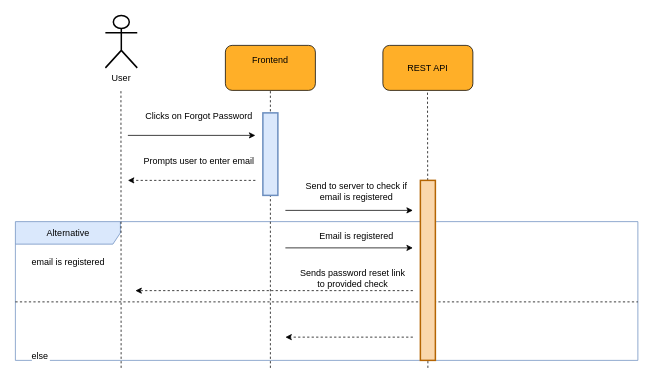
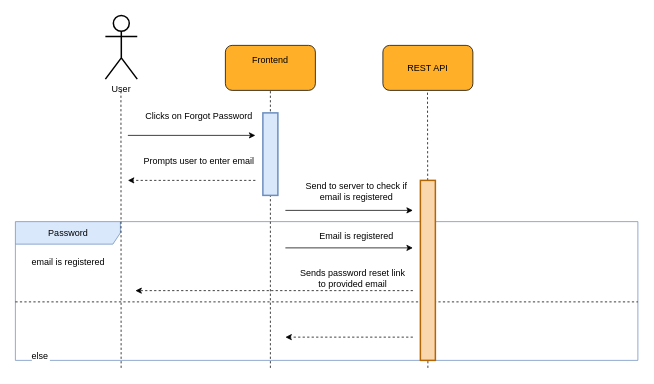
- <mxCell id="17" value="User" style="shape=umlActor;verticalLabelPosition=bottom;verticalAlign=top;html=1;outlineConnect=0;rounded=1;strokeWidth=2;fontSize=12;" vertex="1" parent="1"><mxGeometry x="140" y="20" width="42.5" height="70" as="geometry" /></mxCell>
+ <mxCell id="17" value="User" style="shape=umlActor;verticalLabelPosition=bottom;verticalAlign=top;html=1;outlineConnect=0;rounded=1;strokeWidth=2;fontSize=12;" vertex="1" parent="1"><mxGeometry x="140" y="20" width="42.5" height="85" as="geometry" /></mxCell>
- <mxCell id="2" value="Alternative" style="shape=umlFrame;tabWidth=110;tabHeight=30;tabPosition=left;html=1;boundedLbl=1;labelInHeader=1;width=140;height=30;fillColor=#dae8fc;fontSize=12;strokeWidth=1;strokeColor=#6c8ebf;" vertex="1" parent="1"><mxGeometry x="20" y="295" width="830" height="185" as="geometry" /></mxCell>
+ <mxCell id="2" value="Password" style="shape=umlFrame;tabWidth=110;tabHeight=30;tabPosition=left;html=1;boundedLbl=1;labelInHeader=1;width=140;height=30;fillColor=#dae8fc;fontSize=12;strokeWidth=1;strokeColor=#6c8ebf;" vertex="1" parent="1"><mxGeometry x="20" y="295" width="830" height="185" as="geometry" /></mxCell>
- <mxCell id="5" value="&lt;span style=&quot;background-color: rgb(255 , 255 , 255) ; font-size: 12px&quot;&gt;Sends password reset link to provided check&lt;/span&gt;" style="text;html=1;strokeColor=none;fillColor=none;align=center;verticalAlign=middle;whiteSpace=wrap;rounded=0;fontSize=12;" vertex="1" parent="2"><mxGeometry x="375" y="64.036" width="150" height="23.125" as="geometry" /></mxCell>
+ <mxCell id="5" value="&lt;span style=&quot;background-color: rgb(255 , 255 , 255) ; font-size: 12px&quot;&gt;Sends password reset link to provided email&lt;/span&gt;" style="text;html=1;strokeColor=none;fillColor=none;align=center;verticalAlign=middle;whiteSpace=wrap;rounded=0;fontSize=12;" vertex="1" parent="2"><mxGeometry x="375" y="64.036" width="150" height="23.125" as="geometry" /></mxCell>
